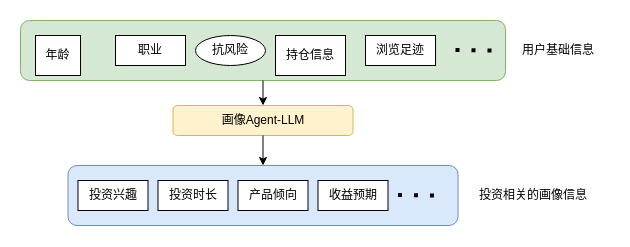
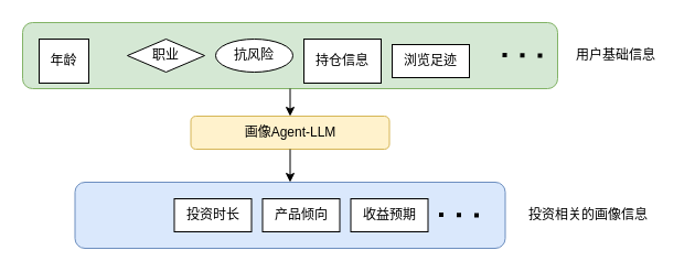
- <mxCell id="5" value="职业" style="rounded=0;whiteSpace=wrap;html=1;" vertex="1" parent="1"><mxGeometry x="115" y="35" width="70" height="30" as="geometry" /></mxCell>
+ <mxCell id="5" value="职业" style="rhombus;whiteSpace=wrap;html=1;" vertex="1" parent="1"><mxGeometry x="115" y="35" width="70" height="30" as="geometry" /></mxCell>
- <mxCell id="15" value="浏览足迹" style="rounded=0;whiteSpace=wrap;html=1;" vertex="1" parent="1"><mxGeometry x="365" y="35" width="70" height="30" as="geometry" /></mxCell>
+ <mxCell id="15" value="浏览足迹" style="rounded=0;whiteSpace=wrap;html=1;" vertex="1" parent="1"><mxGeometry x="355" y="40" width="70" height="30" as="geometry" /></mxCell>
- <mxCell id="10" value="投资兴趣" style="rounded=0;whiteSpace=wrap;html=1;" vertex="1" parent="1"><mxGeometry x="77.5" y="180" width="70" height="30" as="geometry" /></mxCell>
